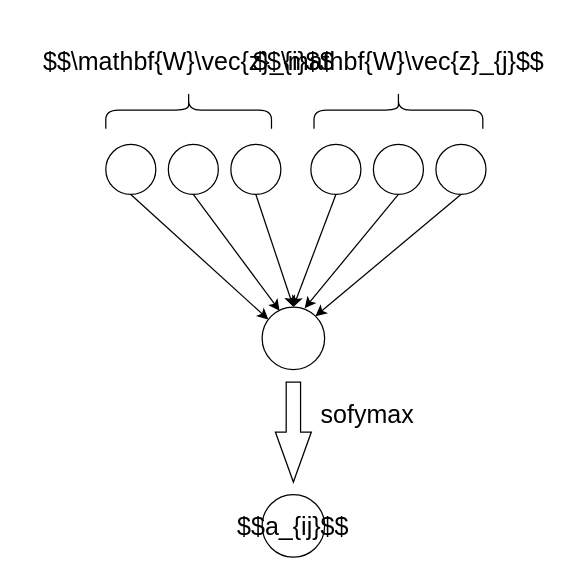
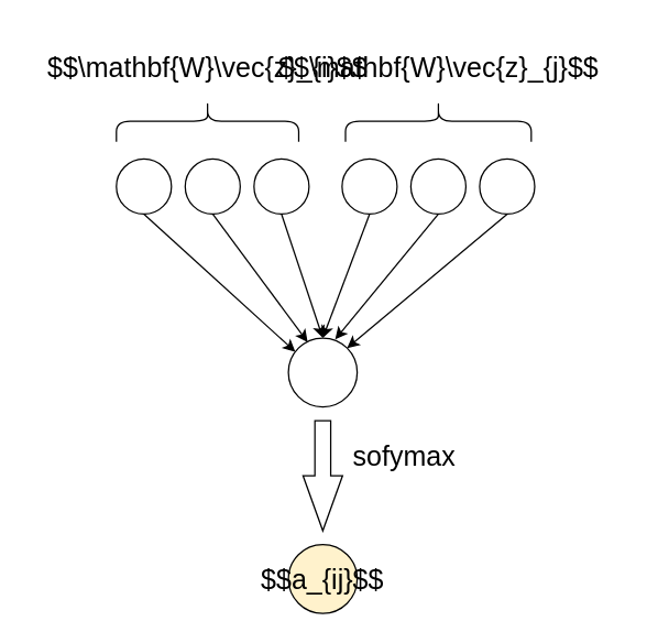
- <mxCell id="23" value="$$a_{ij}$$" style="ellipse;whiteSpace=wrap;html=1;aspect=fixed;fontSize=20;strokeWidth=1;" parent="1" vertex="1"><mxGeometry x="209.01" y="395" width="50" height="50" as="geometry" /></mxCell>
+ <mxCell id="23" value="$$a_{ij}$$" style="ellipse;whiteSpace=wrap;html=1;aspect=fixed;fontSize=20;strokeWidth=1;fillColor=#fff2cc;" parent="1" vertex="1"><mxGeometry x="209.01" y="395" width="50" height="50" as="geometry" /></mxCell>
